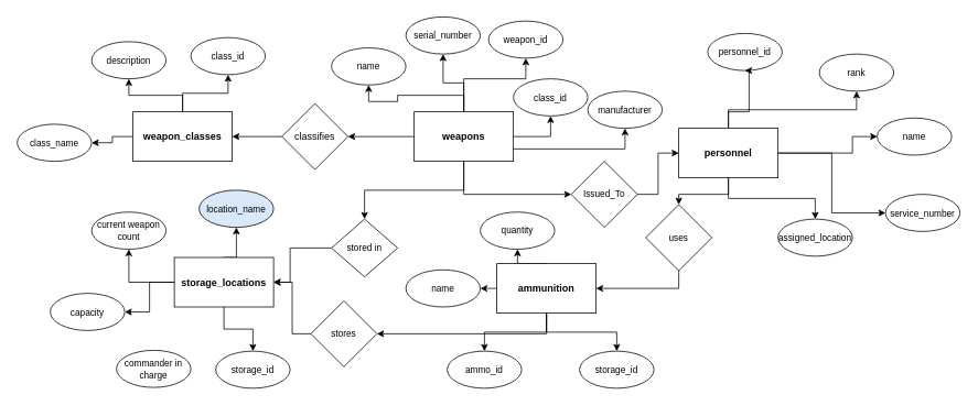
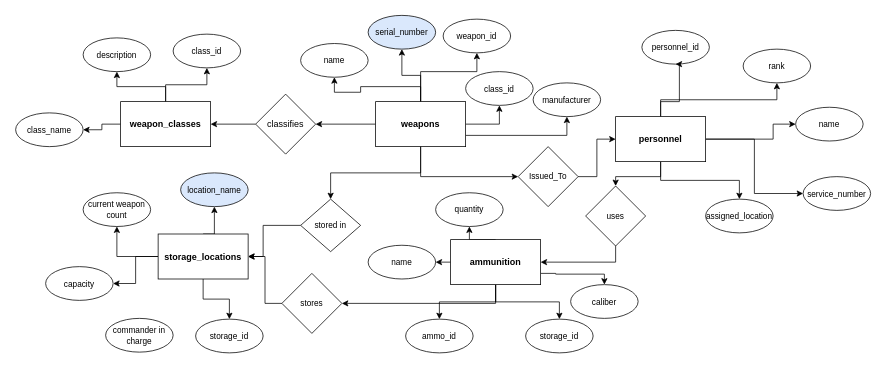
- <mxCell id="21" value="&lt;span style=&quot;font-size: 11px; text-align: left; text-wrap-mode: nowrap;&quot;&gt;serial_number&lt;/span&gt;" style="ellipse;whiteSpace=wrap;html=1;" vertex="1" parent="1"><mxGeometry x="490" y="20" width="90" height="45" as="geometry" /></mxCell>
+ <mxCell id="21" value="&lt;span style=&quot;font-size: 11px; text-align: left; text-wrap-mode: nowrap;&quot;&gt;serial_number&lt;/span&gt;" style="ellipse;whiteSpace=wrap;html=1;fillColor=#dae8fc;" vertex="1" parent="1"><mxGeometry x="490" y="20" width="90" height="45" as="geometry" /></mxCell>
+ <mxCell id="48" style="edgeStyle=orthogonalEdgeStyle;rounded=0;orthogonalLoop=1;jettySize=auto;html=1;exitX=1;exitY=0.75;exitDx=0;exitDy=0;entryX=0.5;entryY=0;entryDx=0;entryDy=0;" edge="1" parent="1" source="50" target="35"><mxGeometry relative="1" as="geometry"><Array as="points"><mxPoint x="740" y="364" /><mxPoint x="740" y="365" /><mxPoint x="805" y="365" /></Array></mxGeometry></mxCell>
+ <mxCell id="35" value="&lt;span style=&quot;font-size: 11px; text-align: left; text-wrap-mode: nowrap;&quot;&gt;caliber&lt;/span&gt;" style="ellipse;whiteSpace=wrap;html=1;" vertex="1" parent="1"><mxGeometry x="760" y="379" width="90" height="45" as="geometry" /></mxCell>
